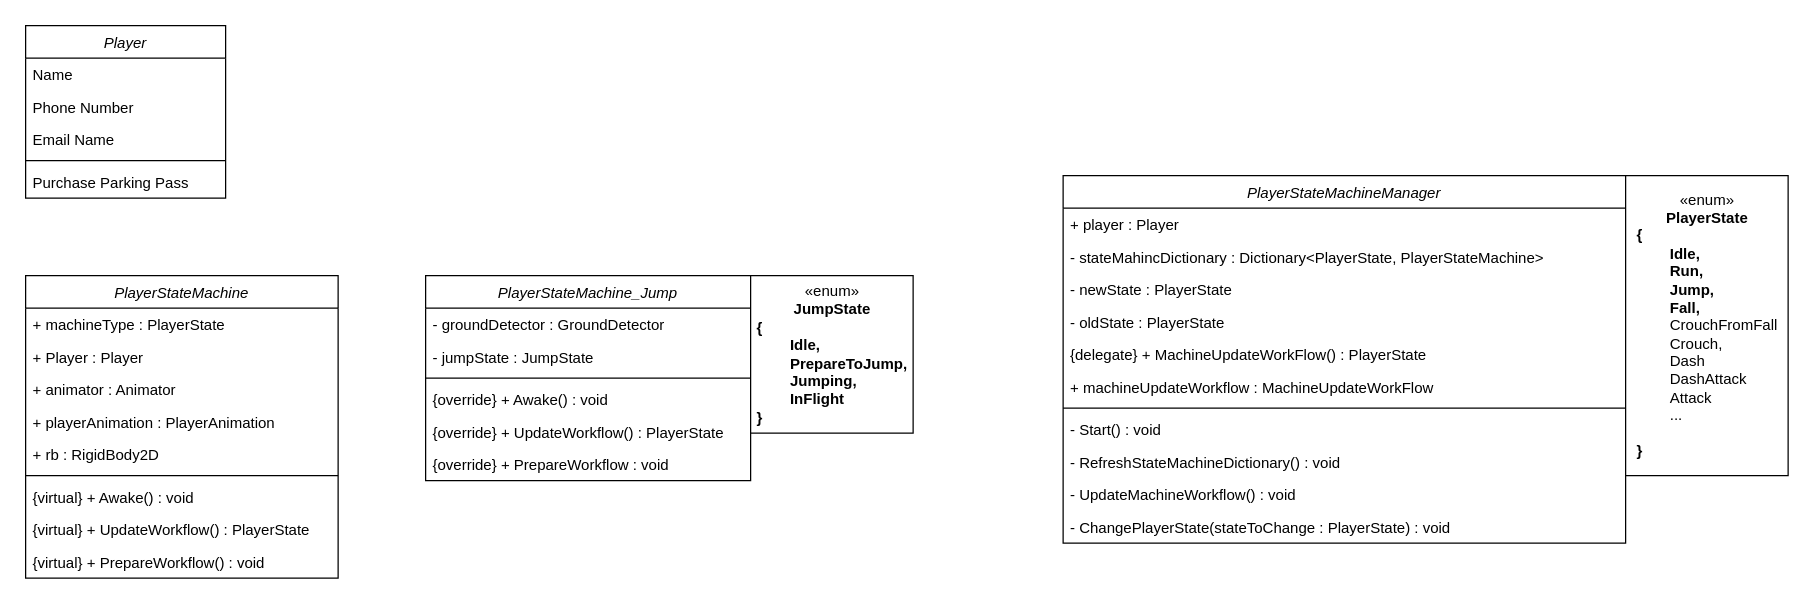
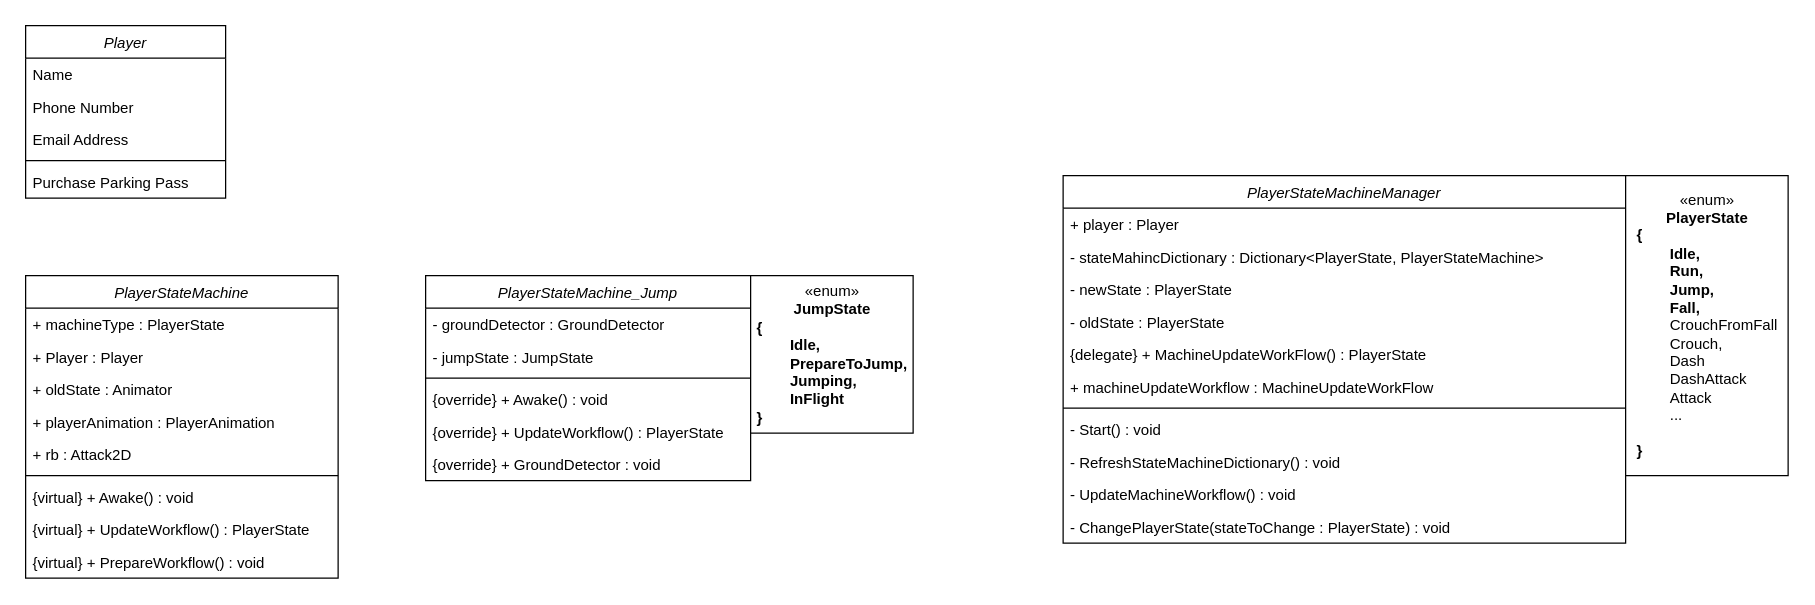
- <mxCell id="5" value="Email Name" style="text;align=left;verticalAlign=top;spacingLeft=4;spacingRight=4;overflow=hidden;rotatable=0;points=[[0,0.5],[1,0.5]];portConstraint=eastwest;rounded=0;shadow=0;html=0;" parent="2" vertex="1"><mxGeometry y="78" width="160" height="26" as="geometry" /></mxCell>
+ <mxCell id="5" value="Email Address" style="text;align=left;verticalAlign=top;spacingLeft=4;spacingRight=4;overflow=hidden;rotatable=0;points=[[0,0.5],[1,0.5]];portConstraint=eastwest;rounded=0;shadow=0;html=0;" parent="2" vertex="1"><mxGeometry y="78" width="160" height="26" as="geometry" /></mxCell>
- <mxCell id="11" value="+ animator : Animator" style="text;align=left;verticalAlign=top;spacingLeft=4;spacingRight=4;overflow=hidden;rotatable=0;points=[[0,0.5],[1,0.5]];portConstraint=eastwest;rounded=0;shadow=0;html=0;" vertex="1" parent="8"><mxGeometry y="78" width="250" height="26" as="geometry" /></mxCell>
+ <mxCell id="11" value="+ oldState : Animator" style="text;align=left;verticalAlign=top;spacingLeft=4;spacingRight=4;overflow=hidden;rotatable=0;points=[[0,0.5],[1,0.5]];portConstraint=eastwest;rounded=0;shadow=0;html=0;" vertex="1" parent="8"><mxGeometry y="78" width="250" height="26" as="geometry" /></mxCell>
- <mxCell id="13" value="+ rb : RigidBody2D" style="text;align=left;verticalAlign=top;spacingLeft=4;spacingRight=4;overflow=hidden;rotatable=0;points=[[0,0.5],[1,0.5]];portConstraint=eastwest;rounded=0;shadow=0;html=0;" vertex="1" parent="8"><mxGeometry y="130" width="250" height="26" as="geometry" /></mxCell>
+ <mxCell id="13" value="+ rb : Attack2D" style="text;align=left;verticalAlign=top;spacingLeft=4;spacingRight=4;overflow=hidden;rotatable=0;points=[[0,0.5],[1,0.5]];portConstraint=eastwest;rounded=0;shadow=0;html=0;" vertex="1" parent="8"><mxGeometry y="130" width="250" height="26" as="geometry" /></mxCell>
- <mxCell id="24" value="{override} + PrepareWorkflow : void" style="text;align=left;verticalAlign=top;spacingLeft=4;spacingRight=4;overflow=hidden;rotatable=0;points=[[0,0.5],[1,0.5]];portConstraint=eastwest;" vertex="1" parent="18"><mxGeometry y="138" width="260" height="26" as="geometry" /></mxCell>
+ <mxCell id="24" value="{override} + GroundDetector : void" style="text;align=left;verticalAlign=top;spacingLeft=4;spacingRight=4;overflow=hidden;rotatable=0;points=[[0,0.5],[1,0.5]];portConstraint=eastwest;" vertex="1" parent="18"><mxGeometry y="138" width="260" height="26" as="geometry" /></mxCell>
